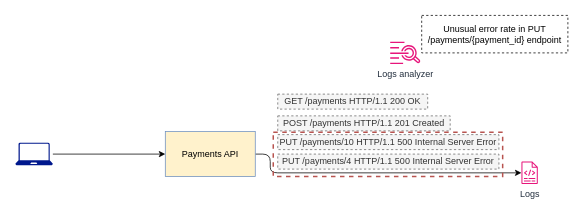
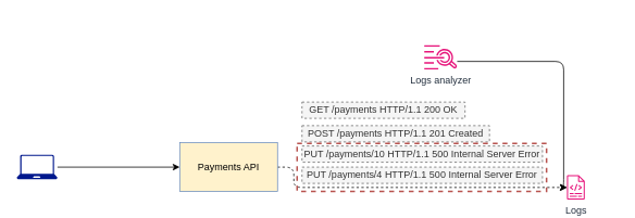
- <mxCell id="14" value="Unusual error rate in PUT /payments/{payment_id} endpoint" style="text;html=1;align=center;verticalAlign=middle;whiteSpace=wrap;rounded=0;strokeColor=default;dashed=1;" vertex="1" parent="1"><mxGeometry x="562" y="20" width="195" height="50" as="geometry" /></mxCell>
+ <mxCell id="7" style="edgeStyle=orthogonalEdgeStyle;rounded=1;orthogonalLoop=1;jettySize=auto;html=1;curved=0;" edge="1" parent="1" source="8" target="6"><mxGeometry relative="1" as="geometry"><Array as="points"><mxPoint x="691" y="75" /></Array></mxGeometry></mxCell>
- <mxCell id="2" style="edgeStyle=orthogonalEdgeStyle;rounded=1;orthogonalLoop=1;jettySize=auto;html=1;curved=0;" edge="1" parent="1" source="3" target="6"><mxGeometry relative="1" as="geometry"><Array as="points"><mxPoint x="360" y="205" /><mxPoint x="360" y="230" /></Array></mxGeometry></mxCell>
+ <mxCell id="2" style="edgeStyle=orthogonalEdgeStyle;rounded=1;orthogonalLoop=1;jettySize=auto;html=1;curved=0;dashed=1;" edge="1" parent="1" source="3" target="6"><mxGeometry relative="1" as="geometry"><Array as="points"><mxPoint x="360" y="205" /><mxPoint x="360" y="230" /></Array></mxGeometry></mxCell>
